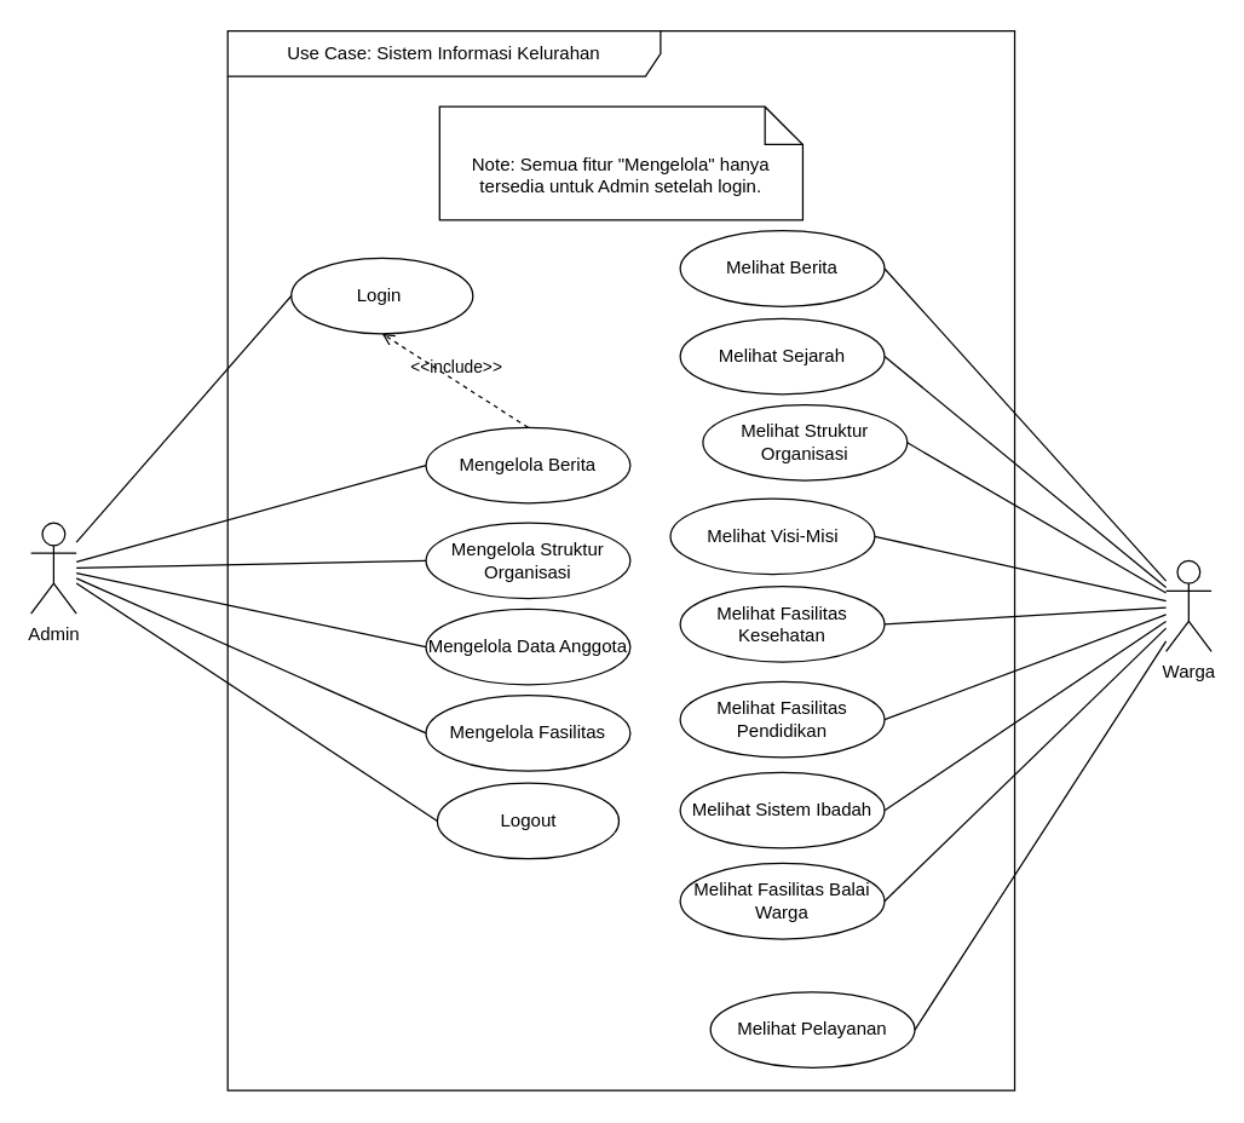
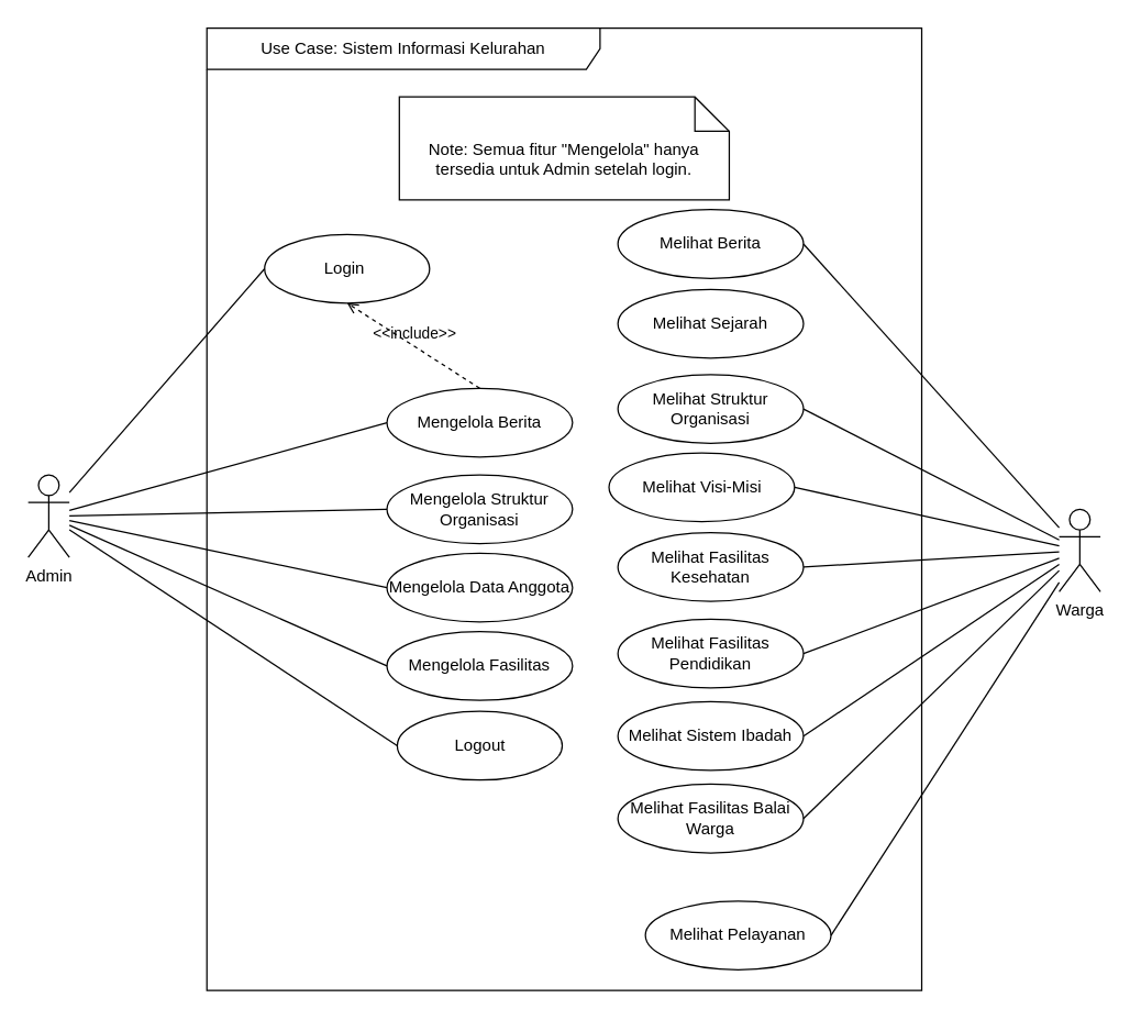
- <mxCell id="10" value="Melihat Struktur Organisasi" style="ellipse;whiteSpace=wrap;html=1;" parent="2" vertex="1"><mxGeometry x="314" y="247" width="135" height="50" as="geometry" /></mxCell>
+ <mxCell id="10" value="Melihat Struktur Organisasi" style="ellipse;whiteSpace=wrap;html=1;" parent="2" vertex="1"><mxGeometry x="299" y="252" width="135" height="50" as="geometry" /></mxCell>
- <mxCell id="21" style="rounded=0;orthogonalLoop=1;jettySize=auto;html=1;entryX=1;entryY=0.5;entryDx=0;entryDy=0;endArrow=none;startFill=0;" parent="1" source="29" target="9" edge="1"><mxGeometry relative="1" as="geometry" /></mxCell>
